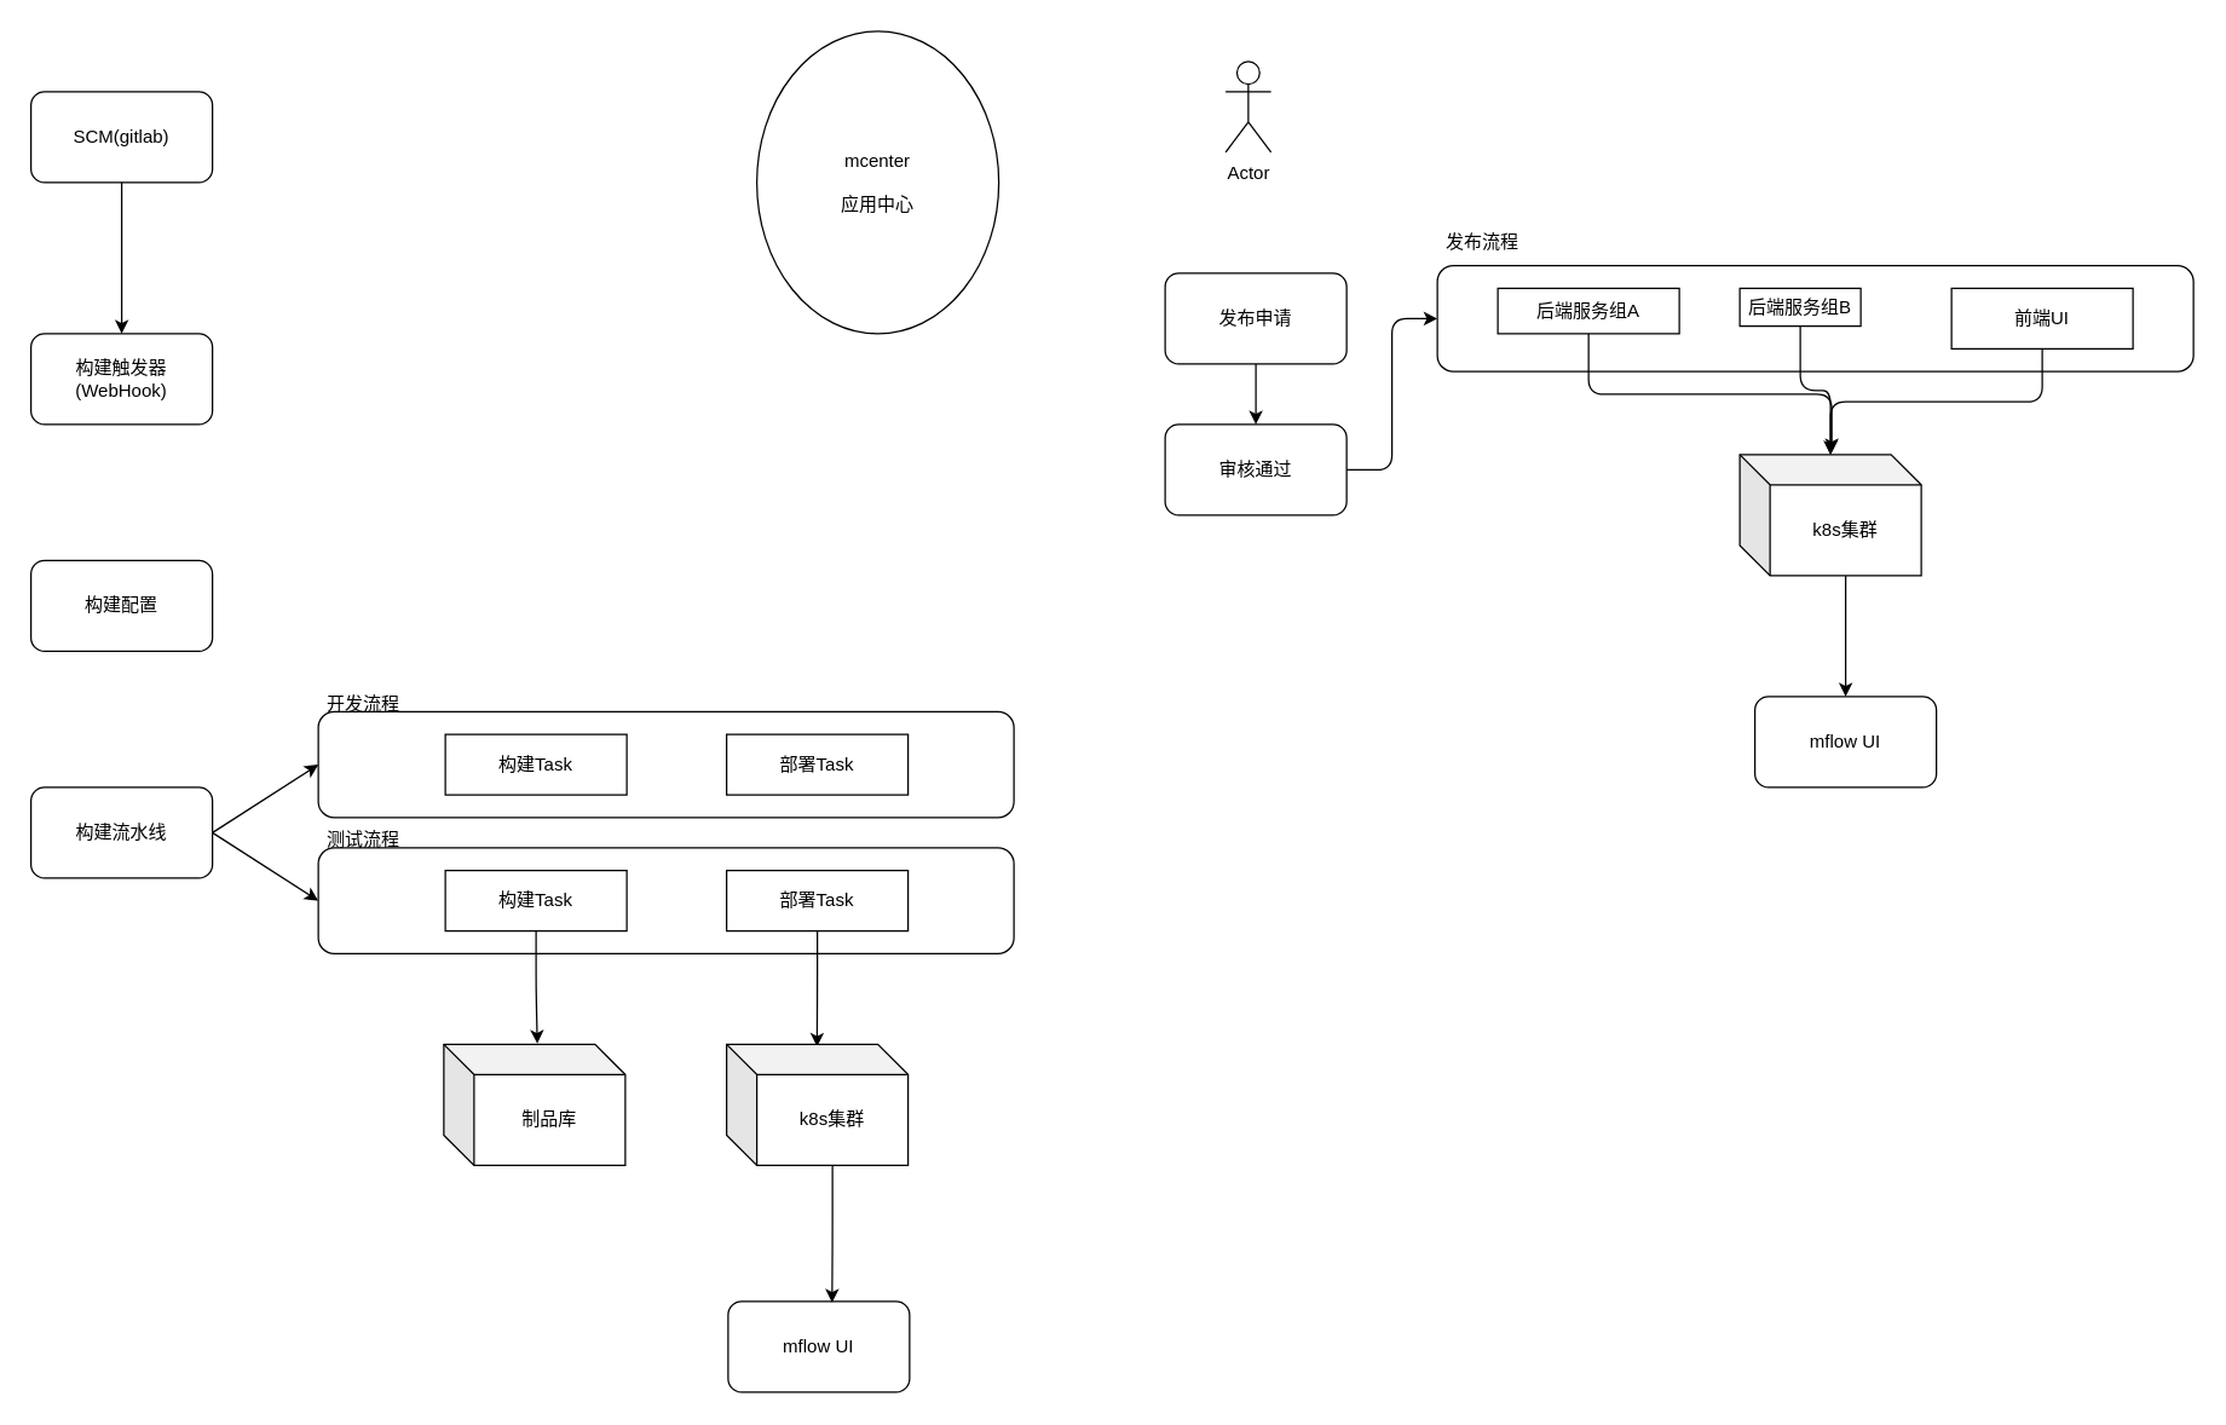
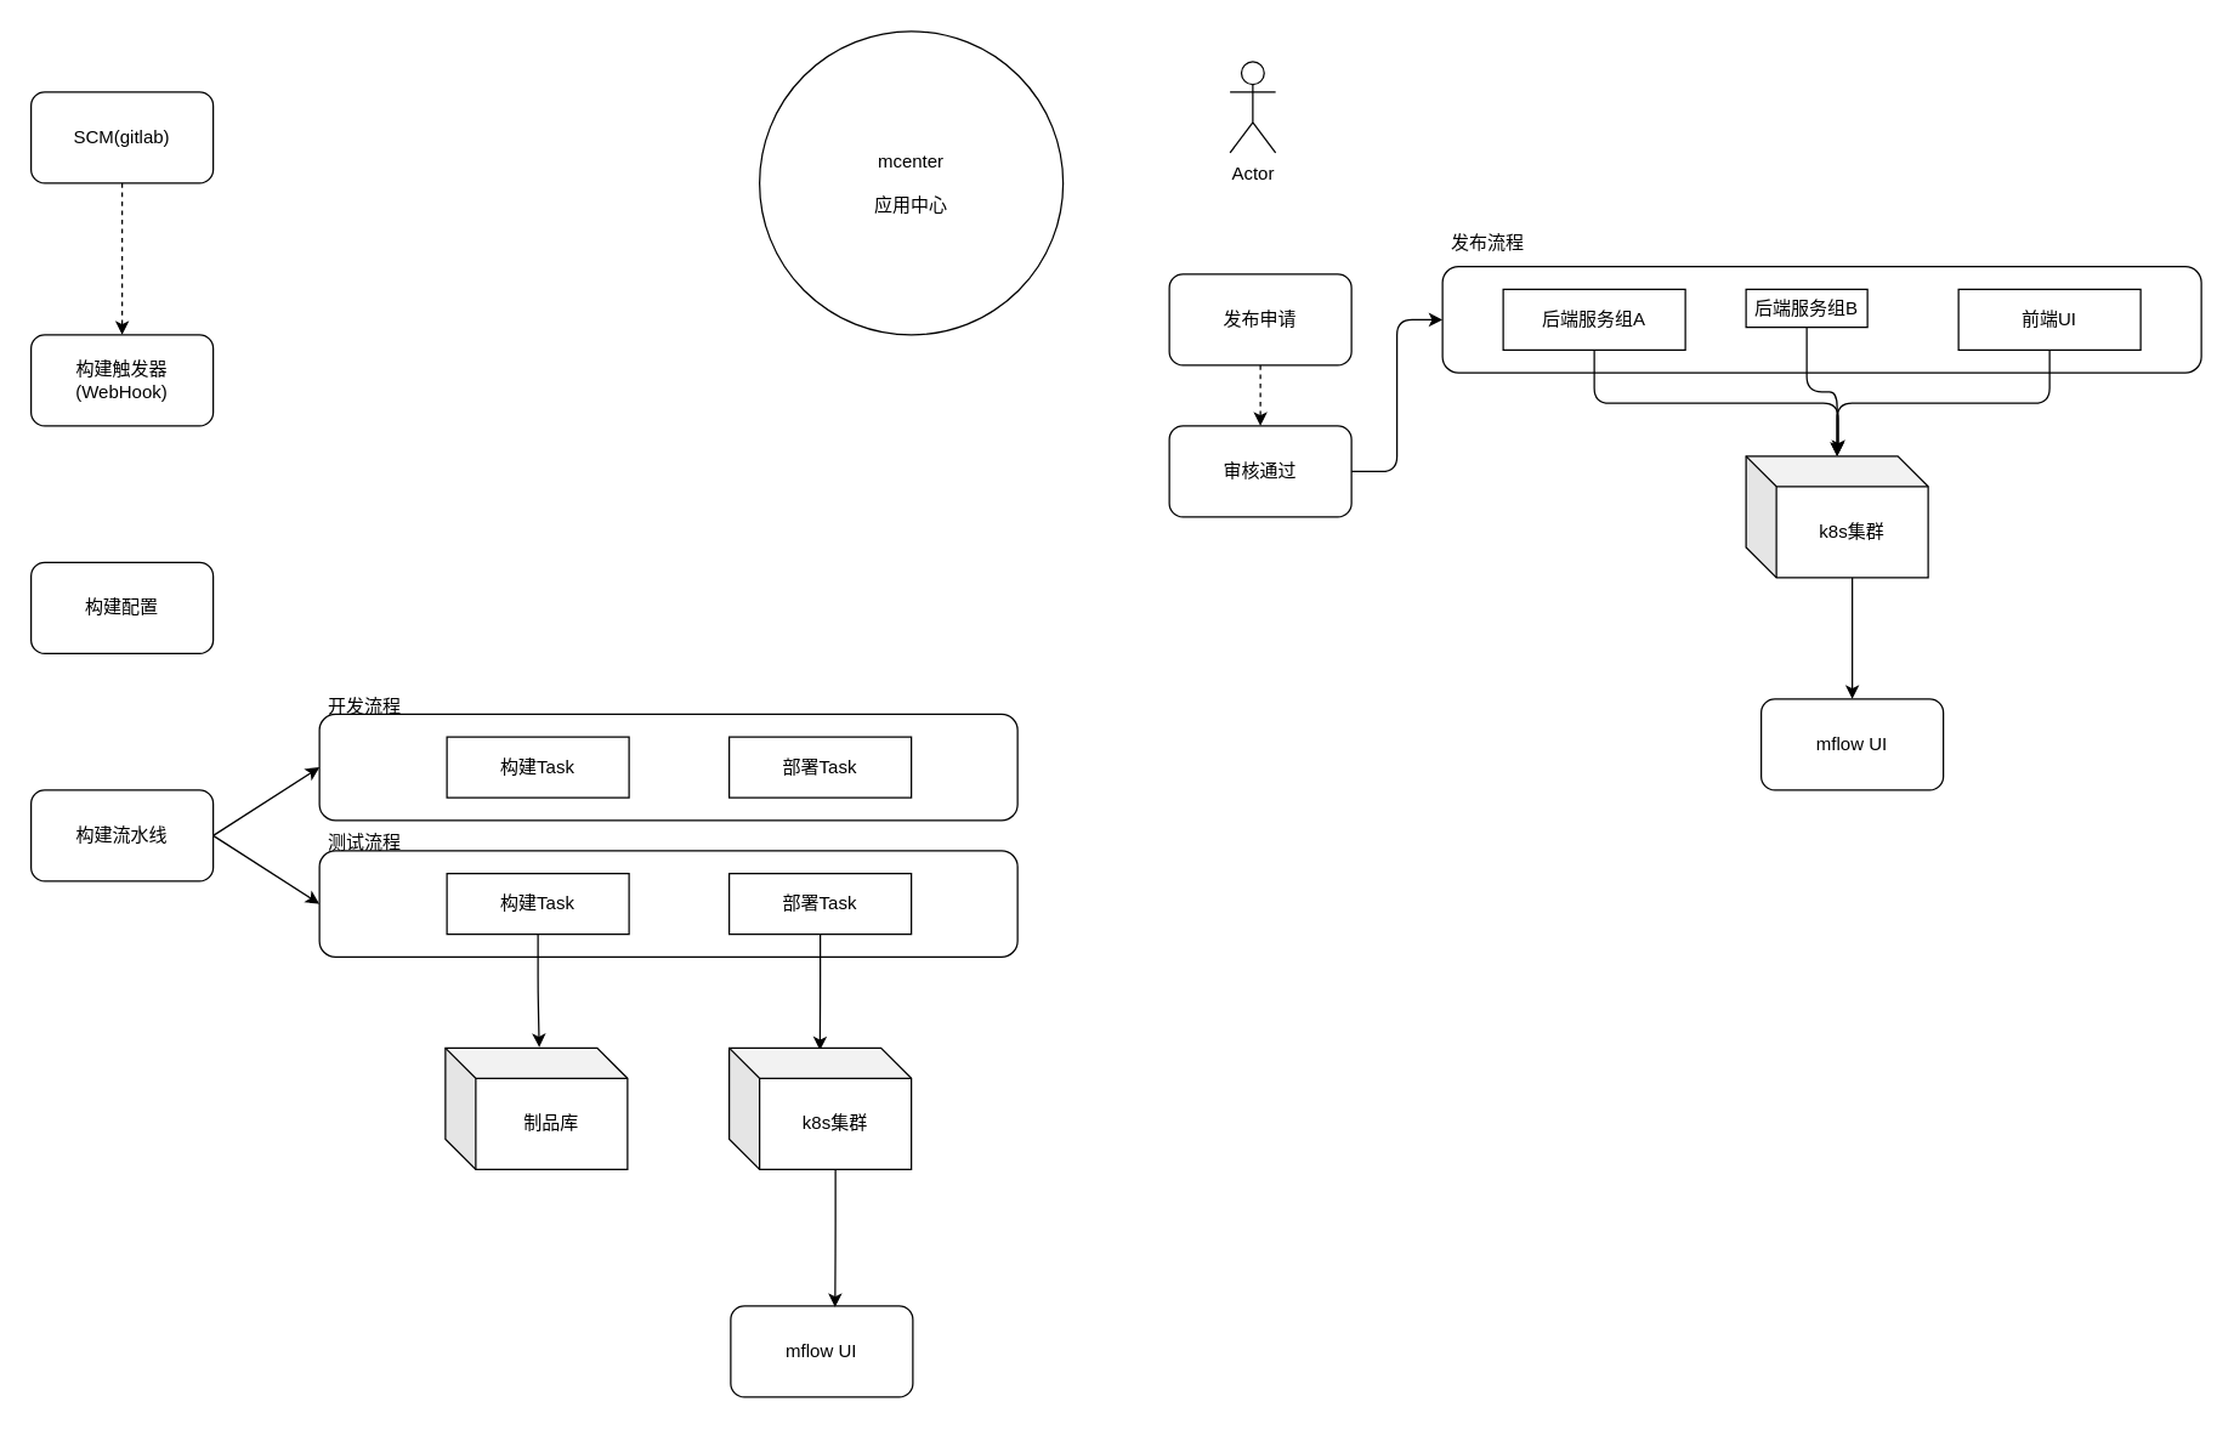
- <mxCell id="2" value="mcenter&lt;br&gt;&lt;br&gt;应用中心" style="ellipse;whiteSpace=wrap;html=1;aspect=fixed;" parent="1" vertex="1"><mxGeometry x="500" y="20" width="160" height="200" as="geometry" /></mxCell>
+ <mxCell id="2" value="mcenter&lt;br&gt;&lt;br&gt;应用中心" style="ellipse;whiteSpace=wrap;html=1;aspect=fixed;" parent="1" vertex="1"><mxGeometry x="500" y="20" width="200" height="200" as="geometry" /></mxCell>
- <mxCell id="5" style="edgeStyle=none;html=1;exitX=0.5;exitY=1;exitDx=0;exitDy=0;entryX=0.5;entryY=0;entryDx=0;entryDy=0;" parent="1" source="6" target="3" edge="1"><mxGeometry relative="1" as="geometry" /></mxCell>
+ <mxCell id="5" style="edgeStyle=none;html=1;exitX=0.5;exitY=1;exitDx=0;exitDy=0;entryX=0.5;entryY=0;entryDx=0;entryDy=0;dashed=1;" parent="1" source="6" target="3" edge="1"><mxGeometry relative="1" as="geometry" /></mxCell>
- <mxCell id="23" value="后端服务组A" style="rounded=0;whiteSpace=wrap;html=1;" parent="1" vertex="1"><mxGeometry x="990" y="190" width="120" height="30" as="geometry" /></mxCell>
+ <mxCell id="23" value="后端服务组A" style="rounded=0;whiteSpace=wrap;html=1;" parent="1" vertex="1"><mxGeometry x="990" y="190" width="120" height="40" as="geometry" /></mxCell>
- <mxCell id="31" style="edgeStyle=orthogonalEdgeStyle;html=1;exitX=0.5;exitY=1;exitDx=0;exitDy=0;entryX=0.5;entryY=0;entryDx=0;entryDy=0;" edge="1" parent="1" source="32" target="34"><mxGeometry relative="1" as="geometry" /></mxCell>
+ <mxCell id="31" style="edgeStyle=orthogonalEdgeStyle;html=1;exitX=0.5;exitY=1;exitDx=0;exitDy=0;entryX=0.5;entryY=0;entryDx=0;entryDy=0;dashed=1;" edge="1" parent="1" source="32" target="34"><mxGeometry relative="1" as="geometry" /></mxCell>
